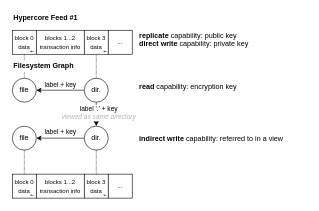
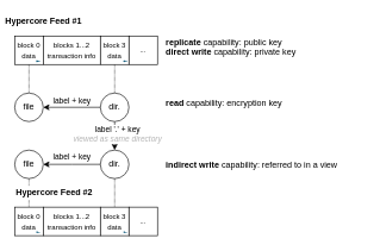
- <mxCell id="10" value="&lt;b&gt;Hypercore Feed #1&lt;/b&gt;" style="text;html=1;strokeColor=none;fillColor=none;align=left;verticalAlign=middle;whiteSpace=wrap;rounded=0;" parent="1" vertex="1"><mxGeometry x="20" y="20" width="260" height="20" as="geometry" /></mxCell>
+ <mxCell id="10" value="&lt;b&gt;Hypercore Feed #1&lt;/b&gt;" style="text;html=1;strokeColor=none;fillColor=none;align=left;verticalAlign=middle;whiteSpace=wrap;rounded=0;" parent="1" vertex="1"><mxGeometry x="5" y="20" width="260" height="20" as="geometry" /></mxCell>
- <mxCell id="17" value="&lt;b&gt;Filesystem Graph&lt;/b&gt;" style="text;html=1;strokeColor=none;align=left;verticalAlign=middle;whiteSpace=wrap;rounded=0;fillColor=#ffffff;" parent="1" vertex="1"><mxGeometry x="20" y="100" width="110" height="20" as="geometry" /></mxCell>
+ <mxCell id="28" value="&lt;b&gt;Hypercore Feed #2&lt;/b&gt;" style="text;html=1;strokeColor=none;align=left;verticalAlign=middle;whiteSpace=wrap;rounded=0;fillColor=#ffffff;" vertex="1" parent="1"><mxGeometry x="20" y="260" width="260" height="20" as="geometry" /></mxCell>
